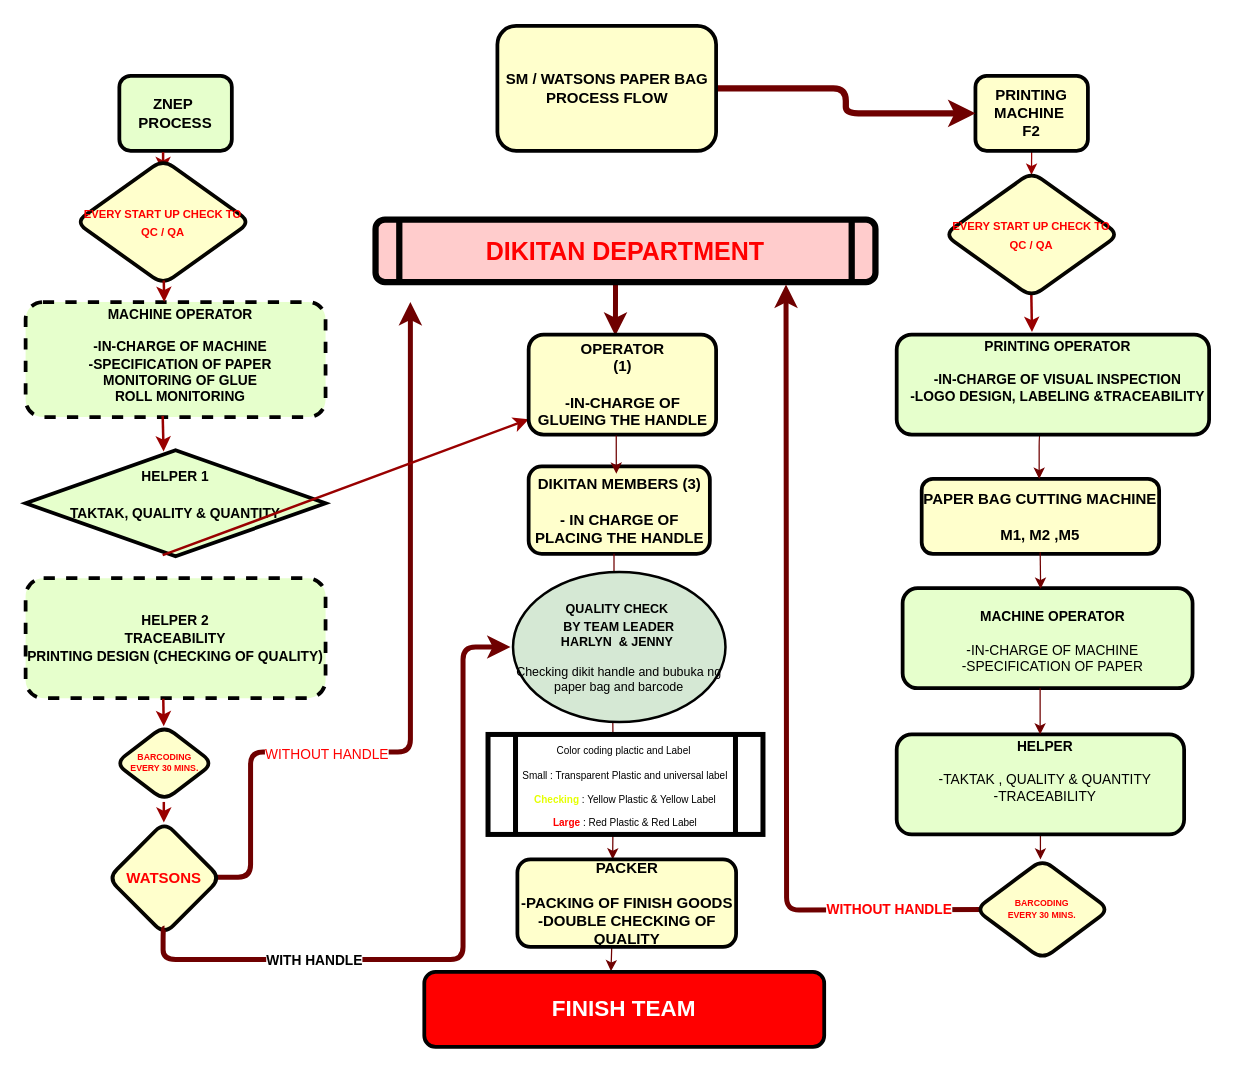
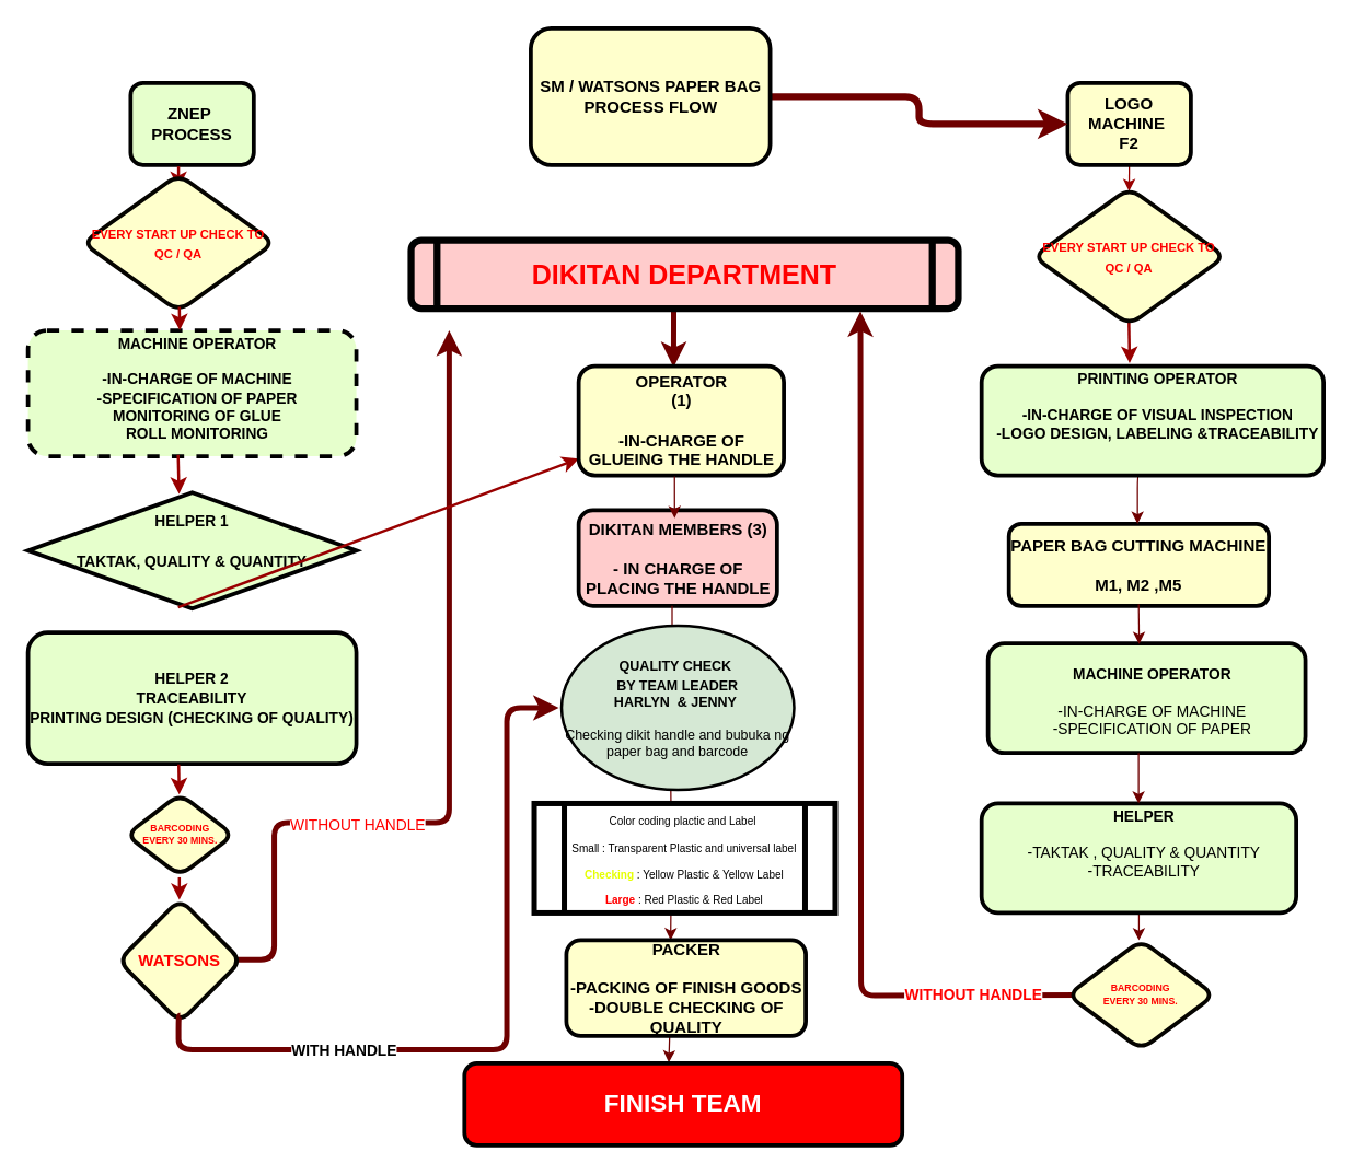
- <mxCell id="29" value="SM / WATSONS PAPER BAG PROCESS FLOW" style="whiteSpace=wrap;html=1;fillColor=#FFFFCC;fontStyle=1;strokeWidth=3;rounded=1;" parent="1" vertex="1"><mxGeometry x="397.5" y="20" width="175" height="100" as="geometry" /></mxCell>
+ <mxCell id="29" value="SM / WATSONS PAPER BAG PROCESS FLOW" style="whiteSpace=wrap;html=1;fillColor=#FFFFCC;fontStyle=1;strokeWidth=3;rounded=1;" parent="1" vertex="1"><mxGeometry x="387.5" y="20" width="175" height="100" as="geometry" /></mxCell>
- <mxCell id="6" value="PRINTING MACHINE &#10;F2" style="whiteSpace=wrap;align=center;verticalAlign=middle;fontStyle=1;strokeWidth=3;fillColor=#FFFFCC;rounded=1;" parent="1" vertex="1"><mxGeometry x="780" y="60" width="90" height="60" as="geometry" /></mxCell>
+ <mxCell id="6" value="LOGO MACHINE &#10;F2" style="whiteSpace=wrap;align=center;verticalAlign=middle;fontStyle=1;strokeWidth=3;fillColor=#FFFFCC;rounded=1;" parent="1" vertex="1"><mxGeometry x="780" y="60" width="90" height="60" as="geometry" /></mxCell>
- <mxCell id="24" value="DIKITAN MEMBERS (3)&lt;br&gt;&lt;br&gt;- IN CHARGE OF PLACING THE HANDLE" style="whiteSpace=wrap;html=1;fillColor=#FFFFCC;fontStyle=1;strokeWidth=3;rounded=1;" parent="1" vertex="1"><mxGeometry x="422.5" y="372.5" width="145" height="70" as="geometry" /></mxCell>
+ <mxCell id="24" value="DIKITAN MEMBERS (3)&lt;br&gt;&lt;br&gt;- IN CHARGE OF PLACING THE HANDLE" style="whiteSpace=wrap;html=1;fillColor=#ffcccc;fontStyle=1;strokeWidth=3;rounded=1;" parent="1" vertex="1"><mxGeometry x="422.5" y="372.5" width="145" height="70" as="geometry" /></mxCell>
- <mxCell id="8" value="&lt;font style=&quot;font-size: 11px;&quot;&gt;HELPER 2&lt;/font&gt;&lt;div&gt;&lt;font style=&quot;font-size: 11px;&quot;&gt;TRACEABILITY&lt;br&gt;PRINTING DESIGN (CHECKING OF QUALITY)&lt;/font&gt;&lt;/div&gt;" style="whiteSpace=wrap;html=1;fillColor=#E6FFCC;rounded=1;fontStyle=1;strokeWidth=3;dashed=1;" parent="1" vertex="1"><mxGeometry x="20" y="462" width="240" height="96" as="geometry" /></mxCell>
+ <mxCell id="8" value="&lt;font style=&quot;font-size: 11px;&quot;&gt;HELPER 2&lt;/font&gt;&lt;div&gt;&lt;font style=&quot;font-size: 11px;&quot;&gt;TRACEABILITY&lt;br&gt;PRINTING DESIGN (CHECKING OF QUALITY)&lt;/font&gt;&lt;/div&gt;" style="whiteSpace=wrap;html=1;fillColor=#E6FFCC;rounded=1;fontStyle=1;strokeWidth=3;" parent="1" vertex="1"><mxGeometry x="20" y="462" width="240" height="96" as="geometry" /></mxCell>
